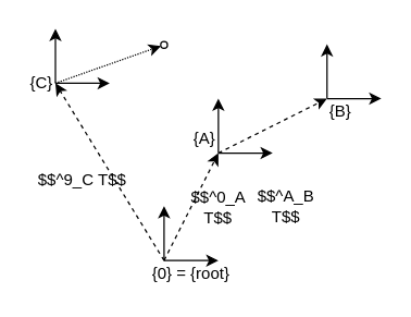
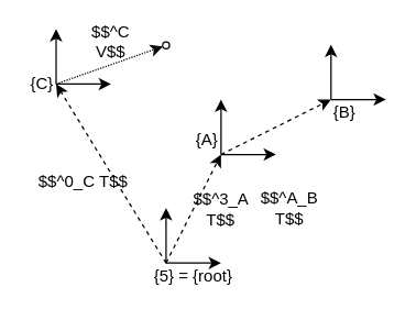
+ <mxCell id="20" value="$$^C V$$" style="text;html=1;strokeColor=none;fillColor=none;align=center;verticalAlign=middle;whiteSpace=wrap;rounded=0;" parent="1" vertex="1"><mxGeometry x="70" y="20.25" width="20" height="20" as="geometry" /></mxCell>
- <mxCell id="19" value="$$^9_C&amp;nbsp;T$$" style="text;html=1;strokeColor=none;fillColor=none;align=center;verticalAlign=middle;whiteSpace=wrap;rounded=0;" parent="1" vertex="1"><mxGeometry x="50" y="122" width="20" height="20" as="geometry" /></mxCell>
+ <mxCell id="19" value="$$^0_C&amp;nbsp;T$$" style="text;html=1;strokeColor=none;fillColor=none;align=center;verticalAlign=middle;whiteSpace=wrap;rounded=0;" parent="1" vertex="1"><mxGeometry x="50" y="122" width="20" height="20" as="geometry" /></mxCell>
- <mxCell id="17" value="$$^0_A T$$" style="text;html=1;strokeColor=none;fillColor=none;align=center;verticalAlign=middle;whiteSpace=wrap;rounded=0;" parent="1" vertex="1"><mxGeometry x="150" y="142" width="20" height="20" as="geometry" /></mxCell>
+ <mxCell id="17" value="$$^3_A T$$" style="text;html=1;strokeColor=none;fillColor=none;align=center;verticalAlign=middle;whiteSpace=wrap;rounded=0;" parent="1" vertex="1"><mxGeometry x="150" y="142" width="20" height="20" as="geometry" /></mxCell>
- <mxCell id="13" value="{0} = {root}" style="text;html=1;strokeColor=none;fillColor=none;align=center;verticalAlign=middle;whiteSpace=wrap;rounded=0;" parent="1" vertex="1"><mxGeometry x="110" y="191" width="60" height="20" as="geometry" /></mxCell>
+ <mxCell id="13" value="{5} = {root}" style="text;html=1;strokeColor=none;fillColor=none;align=center;verticalAlign=middle;whiteSpace=wrap;rounded=0;" parent="1" vertex="1"><mxGeometry x="110" y="191" width="60" height="20" as="geometry" /></mxCell>
